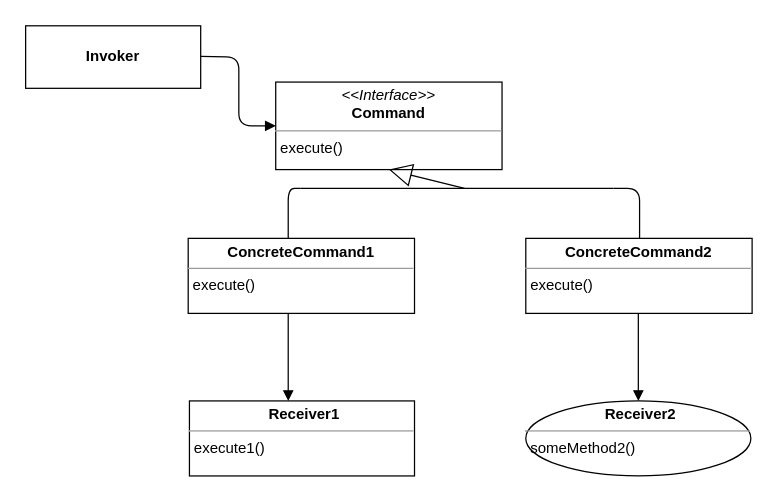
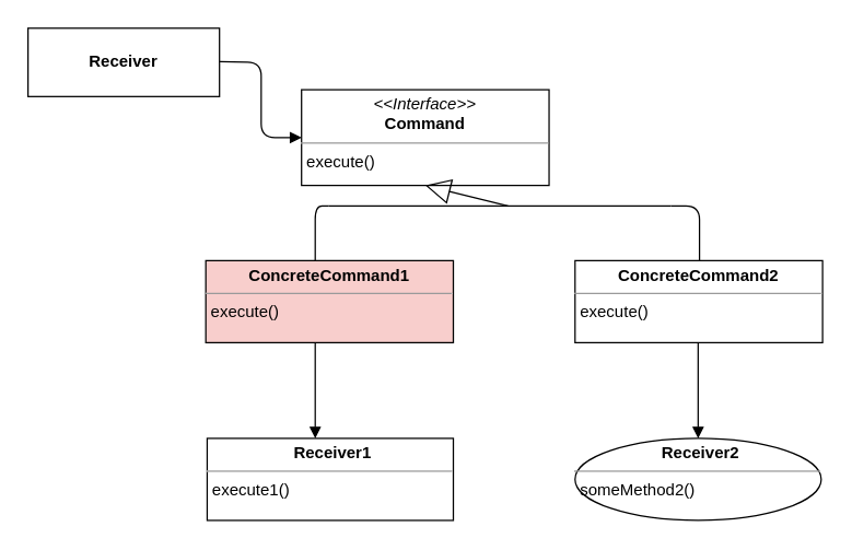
- <mxCell id="2" value="&lt;p style=&quot;margin: 0px ; margin-top: 4px ; text-align: center&quot;&gt;&lt;br&gt;&lt;b&gt;Invoker&lt;/b&gt;&lt;/p&gt;" style="verticalAlign=top;align=left;overflow=fill;fontSize=12;fontFamily=Helvetica;html=1;" vertex="1" parent="1"><mxGeometry x="20" y="20" width="140" height="50" as="geometry" /></mxCell>
+ <mxCell id="2" value="&lt;p style=&quot;margin: 0px ; margin-top: 4px ; text-align: center&quot;&gt;&lt;br&gt;&lt;b&gt;Receiver&lt;/b&gt;&lt;/p&gt;" style="verticalAlign=top;align=left;overflow=fill;fontSize=12;fontFamily=Helvetica;html=1;" vertex="1" parent="1"><mxGeometry x="20" y="20" width="140" height="50" as="geometry" /></mxCell>
- <mxCell id="4" value="&lt;p style=&quot;margin: 0px ; margin-top: 4px ; text-align: center&quot;&gt;&lt;b&gt;ConcreteCommand1&lt;/b&gt;&lt;/p&gt;&lt;hr size=&quot;1&quot;&gt;&lt;p style=&quot;margin: 0px ; margin-left: 4px&quot;&gt;&lt;/p&gt;&lt;p style=&quot;margin: 0px ; margin-left: 4px&quot;&gt;execute()&lt;/p&gt;" style="verticalAlign=top;align=left;overflow=fill;fontSize=12;fontFamily=Helvetica;html=1;" vertex="1" parent="1"><mxGeometry x="150" y="190" width="181" height="60" as="geometry" /></mxCell>
+ <mxCell id="4" value="&lt;p style=&quot;margin: 0px ; margin-top: 4px ; text-align: center&quot;&gt;&lt;b&gt;ConcreteCommand1&lt;/b&gt;&lt;/p&gt;&lt;hr size=&quot;1&quot;&gt;&lt;p style=&quot;margin: 0px ; margin-left: 4px&quot;&gt;&lt;/p&gt;&lt;p style=&quot;margin: 0px ; margin-left: 4px&quot;&gt;execute()&lt;/p&gt;" style="verticalAlign=top;align=left;overflow=fill;fontSize=12;fontFamily=Helvetica;html=1;fillColor=#f8cecc;" vertex="1" parent="1"><mxGeometry x="150" y="190" width="181" height="60" as="geometry" /></mxCell>
